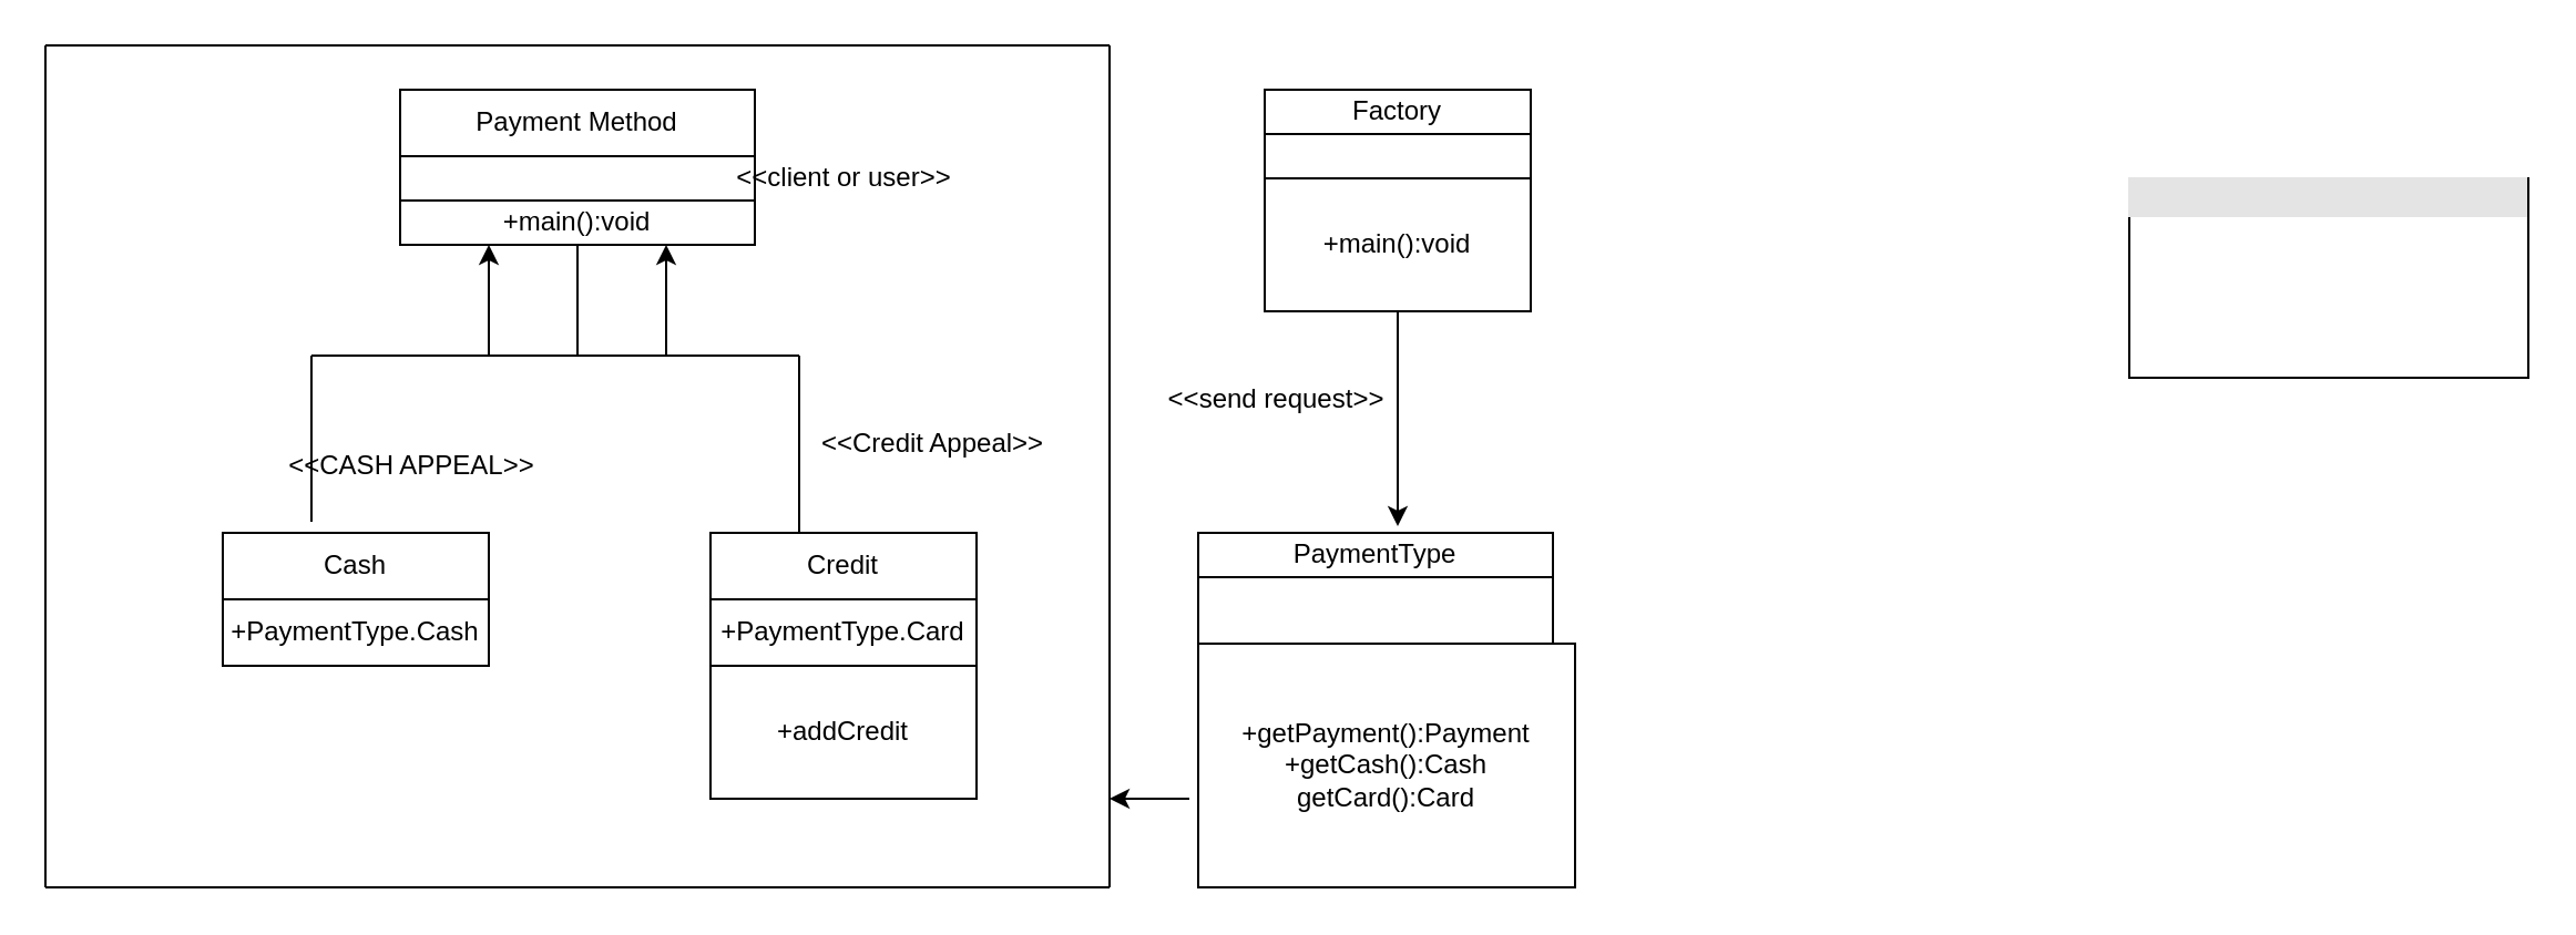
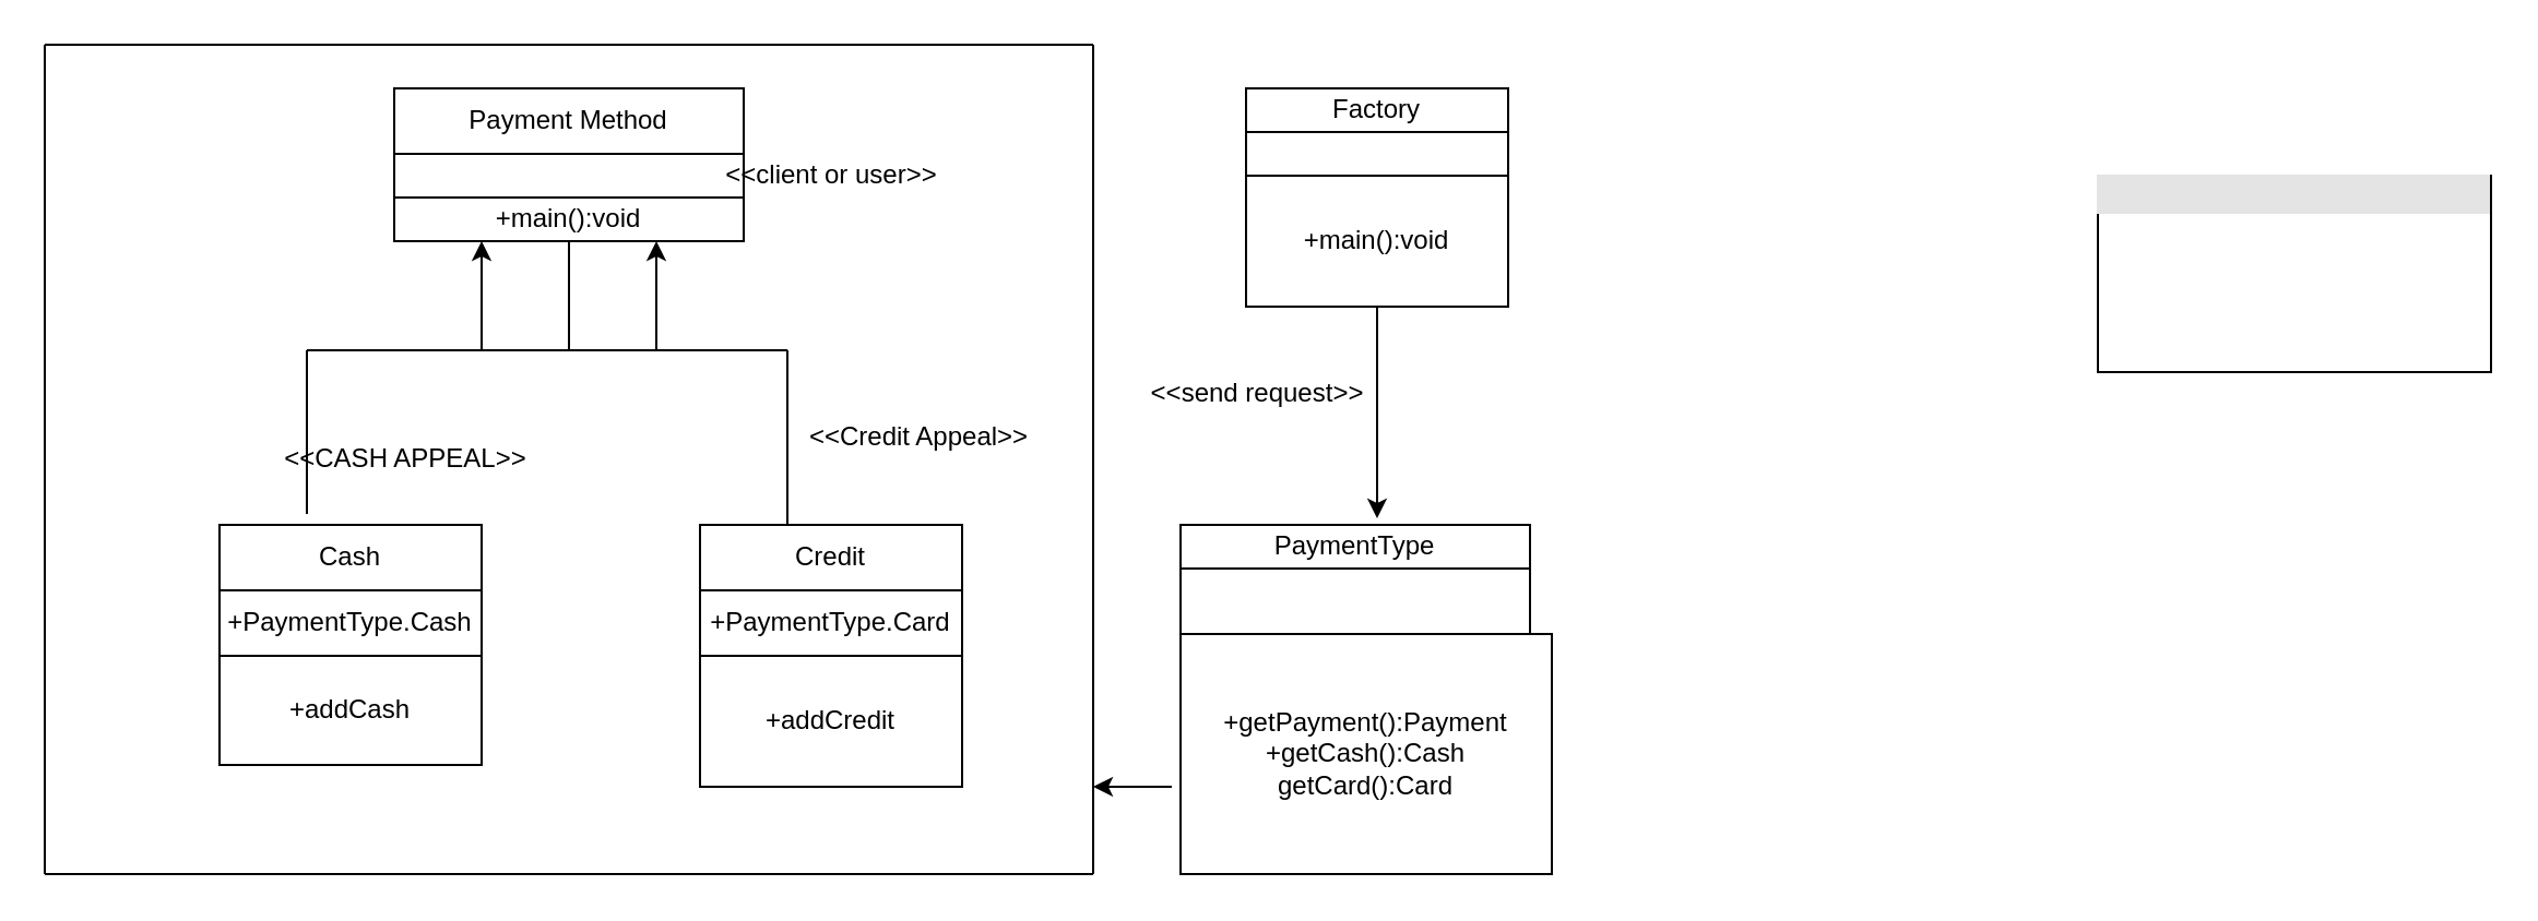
+ <mxCell id="8" value="+addCash" style="rounded=0;whiteSpace=wrap;html=1;" vertex="1" parent="1"><mxGeometry y="300" width="120" height="50" as="geometry" x="100" /></mxCell>
